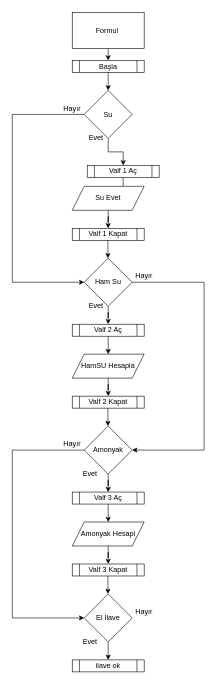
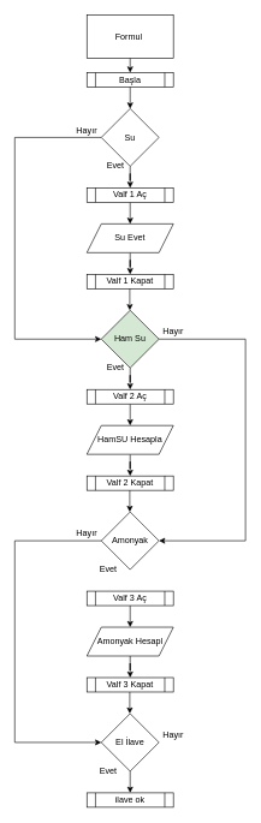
- <mxCell id="10" value="Valf 1 Aç" style="shape=process;whiteSpace=wrap;html=1;backgroundOutline=1;" vertex="1" parent="1"><mxGeometry x="145" y="275" width="120" height="20" as="geometry" /></mxCell>
+ <mxCell id="10" value="Valf 1 Aç" style="shape=process;whiteSpace=wrap;html=1;backgroundOutline=1;" vertex="1" parent="1"><mxGeometry x="120" y="260" width="120" height="20" as="geometry" /></mxCell>
- <mxCell id="19" value="Ham Su" style="rhombus;whiteSpace=wrap;html=1;" vertex="1" parent="1"><mxGeometry x="140" y="430" width="80" height="80" as="geometry" /></mxCell>
+ <mxCell id="19" value="Ham Su" style="rhombus;whiteSpace=wrap;html=1;fillColor=#d5e8d4;" vertex="1" parent="1"><mxGeometry x="140" y="430" width="80" height="80" as="geometry" /></mxCell>
- <mxCell id="28" value="" style="edgeStyle=orthogonalEdgeStyle;rounded=0;orthogonalLoop=1;jettySize=auto;html=1;entryX=0.5;entryY=0;entryDx=0;entryDy=0;" edge="1" parent="1" source="29" target="31"><mxGeometry relative="1" as="geometry"><mxPoint x="180" y="810" as="targetPoint" /></mxGeometry></mxCell>
